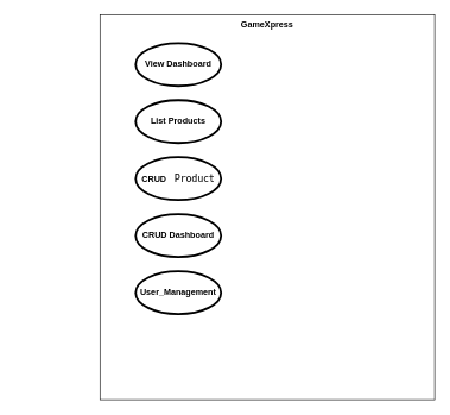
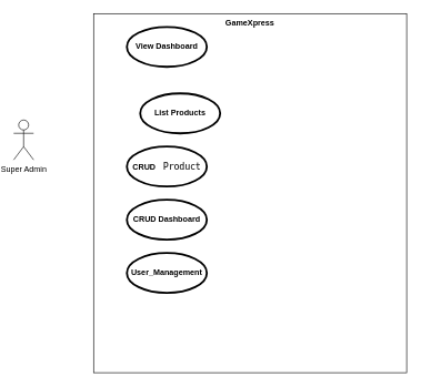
- <mxCell id="4" value="View Dashboard" style="shape=ellipse;html=1;strokeWidth=3;fontStyle=1;whiteSpace=wrap;align=center;perimeter=ellipsePerimeter;" vertex="1" parent="1"><mxGeometry x="190" y="60" width="120" height="60" as="geometry" /></mxCell>
+ <mxCell id="4" value="View Dashboard" style="shape=ellipse;html=1;strokeWidth=3;fontStyle=1;whiteSpace=wrap;align=center;perimeter=ellipsePerimeter;" vertex="1" parent="1"><mxGeometry x="190" y="40" width="120" height="60" as="geometry" /></mxCell>
- <mxCell id="5" value="List Products" style="shape=ellipse;html=1;strokeWidth=3;fontStyle=1;whiteSpace=wrap;align=center;perimeter=ellipsePerimeter;" vertex="1" parent="1"><mxGeometry x="190" y="140" width="120" height="60" as="geometry" /></mxCell>
+ <mxCell id="5" value="List Products" style="shape=ellipse;html=1;strokeWidth=3;fontStyle=1;whiteSpace=wrap;align=center;perimeter=ellipsePerimeter;" vertex="1" parent="1"><mxGeometry x="210" y="140" width="120" height="60" as="geometry" /></mxCell>
+ <mxCell id="3" value="Super Admin" style="shape=umlActor;html=1;verticalLabelPosition=bottom;verticalAlign=top;align=center;" vertex="1" parent="1"><mxGeometry x="20" y="180" width="30" height="60" as="geometry" /></mxCell>
